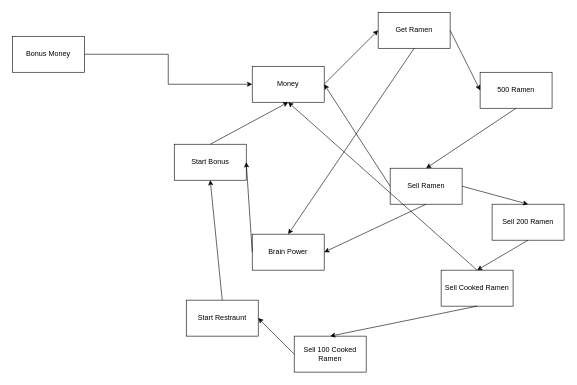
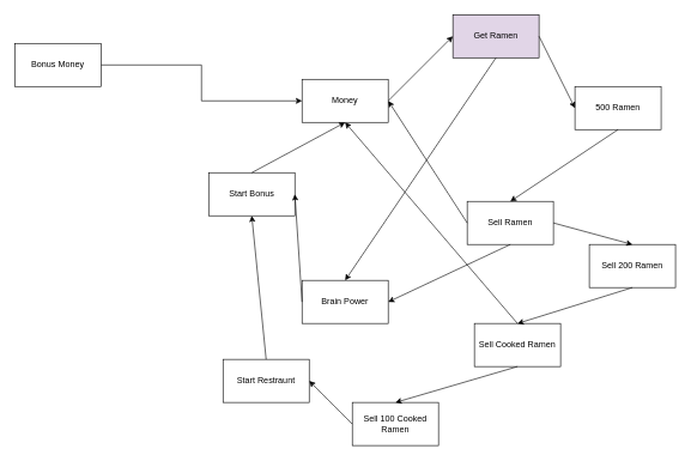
- <mxCell id="2" value="Get Ramen" style="rounded=0;whiteSpace=wrap;html=1;" vertex="1" parent="1"><mxGeometry x="630" y="20" width="120" height="60" as="geometry" /></mxCell>
+ <mxCell id="2" value="Get Ramen" style="rounded=0;whiteSpace=wrap;html=1;fillColor=#e1d5e7;" vertex="1" parent="1"><mxGeometry x="630" y="20" width="120" height="60" as="geometry" /></mxCell>
- <mxCell id="20" value="Sell Cooked Ramen" style="rounded=0;whiteSpace=wrap;html=1;" vertex="1" parent="1"><mxGeometry x="735" y="450" width="120" height="60" as="geometry" /></mxCell>
+ <mxCell id="20" value="Sell Cooked Ramen" style="rounded=0;whiteSpace=wrap;html=1;" vertex="1" parent="1"><mxGeometry x="660" y="450" width="120" height="60" as="geometry" /></mxCell>
